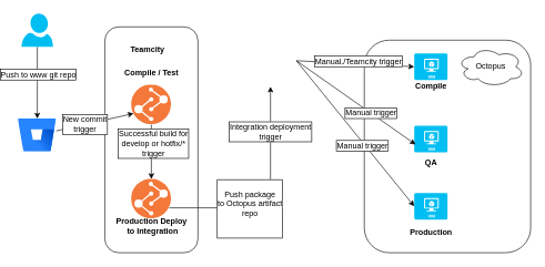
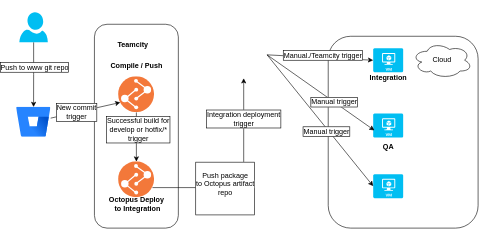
- <mxCell id="8" value="Octopus" style="ellipse;shape=cloud;whiteSpace=wrap;html=1;align=center;" vertex="1" parent="1"><mxGeometry x="680" y="70" width="100" height="60" as="geometry" /></mxCell>
+ <mxCell id="8" value="Cloud" style="ellipse;shape=cloud;whiteSpace=wrap;html=1;align=center;" vertex="1" parent="1"><mxGeometry x="680" y="70" width="100" height="60" as="geometry" /></mxCell>
- <mxCell id="21" value="Compile / Test" style="text;strokeColor=none;fillColor=none;html=1;fontSize=12;fontStyle=1;verticalAlign=middle;align=center;" vertex="1" parent="1"><mxGeometry x="170" y="90" width="100" height="40" as="geometry" /></mxCell>
+ <mxCell id="21" value="Compile / Push" style="text;strokeColor=none;fillColor=none;html=1;fontSize=12;fontStyle=1;verticalAlign=middle;align=center;" vertex="1" parent="1"><mxGeometry x="170" y="90" width="100" height="40" as="geometry" /></mxCell>
- <mxCell id="13" value="Compile" style="text;strokeColor=none;fillColor=none;html=1;fontSize=12;fontStyle=1;verticalAlign=middle;align=center;" vertex="1" parent="1"><mxGeometry x="590" y="110" width="100" height="40" as="geometry" /></mxCell>
+ <mxCell id="13" value="Integration" style="text;strokeColor=none;fillColor=none;html=1;fontSize=12;fontStyle=1;verticalAlign=middle;align=center;" vertex="1" parent="1"><mxGeometry x="590" y="110" width="100" height="40" as="geometry" /></mxCell>
- <mxCell id="28" value="Production Deploy&lt;br&gt;&amp;nbsp;to Integration" style="text;strokeColor=none;fillColor=none;html=1;fontSize=12;fontStyle=1;verticalAlign=middle;align=center;" vertex="1" parent="1"><mxGeometry x="170" y="320" width="100" height="40" as="geometry" /></mxCell>
+ <mxCell id="28" value="Octopus Deploy&lt;br&gt;&amp;nbsp;to Integration" style="text;strokeColor=none;fillColor=none;html=1;fontSize=12;fontStyle=1;verticalAlign=middle;align=center;" vertex="1" parent="1"><mxGeometry x="170" y="320" width="100" height="40" as="geometry" /></mxCell>
- <mxCell id="15" value="Production" style="text;strokeColor=none;fillColor=none;html=1;fontSize=12;fontStyle=1;verticalAlign=middle;align=center;" vertex="1" parent="1"><mxGeometry x="590" y="330" width="100" height="40" as="geometry" /></mxCell>
